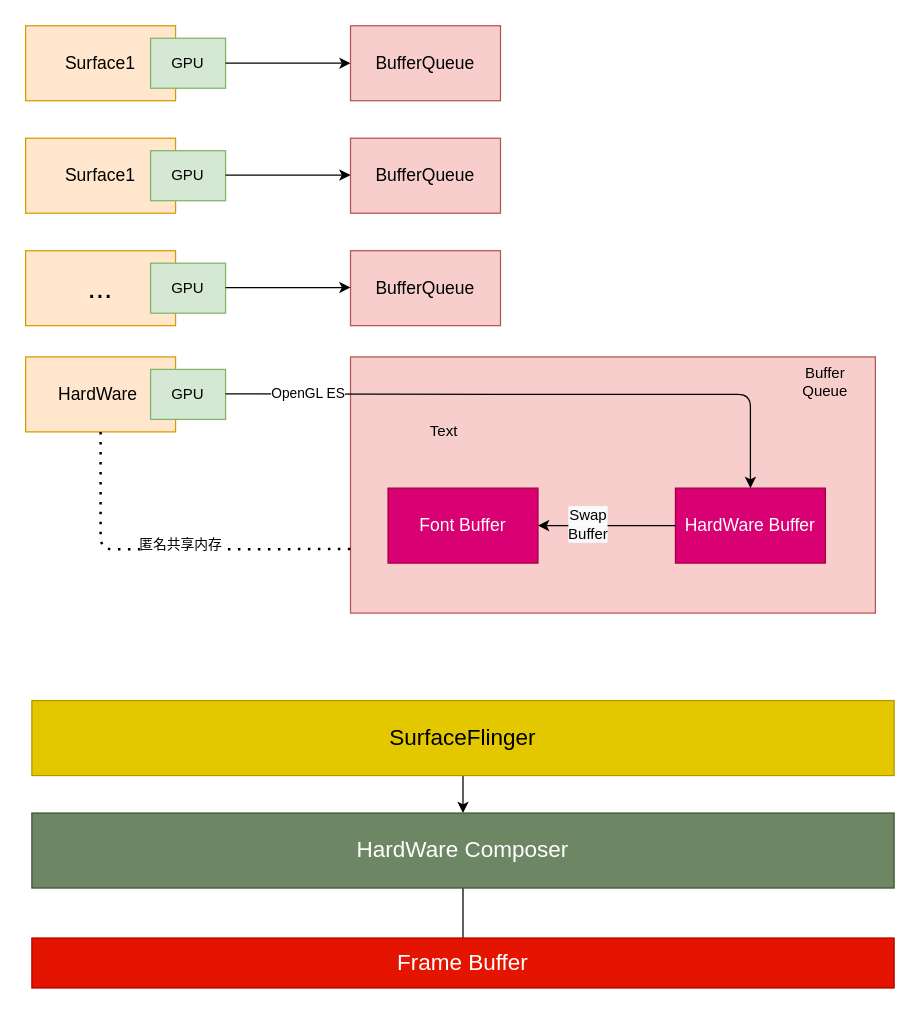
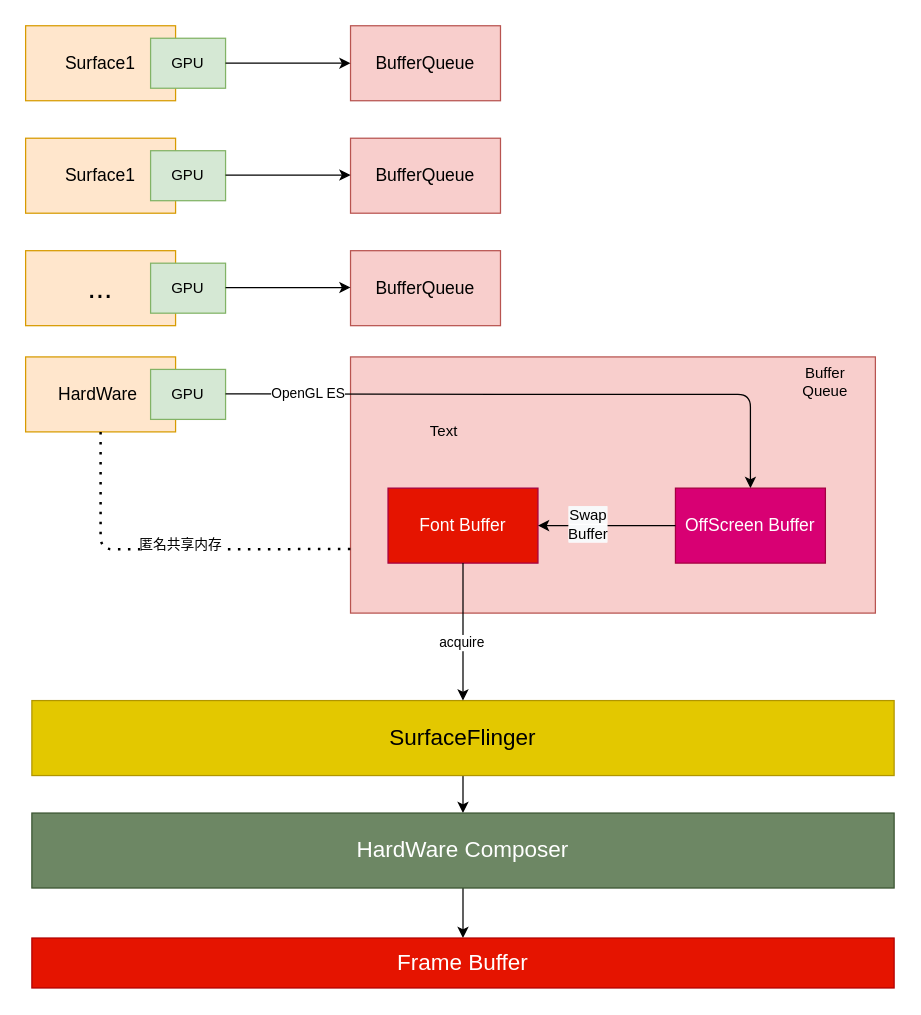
- <mxCell id="19" value="&lt;font style=&quot;font-size: 14px&quot;&gt;Font Buffer&lt;/font&gt;" style="rounded=0;whiteSpace=wrap;html=1;fillColor=#d80073;strokeColor=#A50040;fontColor=#ffffff;" vertex="1" parent="1"><mxGeometry x="310" y="390" width="120" height="60" as="geometry" /></mxCell>
+ <mxCell id="19" value="&lt;font style=&quot;font-size: 14px&quot;&gt;Font Buffer&lt;/font&gt;" style="rounded=0;whiteSpace=wrap;html=1;fillColor=#e51400;strokeColor=#A50040;fontColor=#ffffff;" vertex="1" parent="1"><mxGeometry x="310" y="390" width="120" height="60" as="geometry" /></mxCell>
- <mxCell id="20" value="&lt;font style=&quot;font-size: 14px&quot;&gt;HardWare Buffer&lt;/font&gt;" style="rounded=0;whiteSpace=wrap;html=1;fillColor=#d80073;strokeColor=#A50040;fontColor=#ffffff;" vertex="1" parent="1"><mxGeometry x="540" y="390" width="120" height="60" as="geometry" /></mxCell>
+ <mxCell id="20" value="&lt;font style=&quot;font-size: 14px&quot;&gt;OffScreen Buffer&lt;/font&gt;" style="rounded=0;whiteSpace=wrap;html=1;fillColor=#d80073;strokeColor=#A50040;fontColor=#ffffff;" vertex="1" parent="1"><mxGeometry x="540" y="390" width="120" height="60" as="geometry" /></mxCell>
+ <mxCell id="29" value="" style="endArrow=classic;html=1;exitX=0.5;exitY=1;exitDx=0;exitDy=0;" edge="1" parent="1" source="19" target="28"><mxGeometry width="50" height="50" relative="1" as="geometry"><mxPoint x="300" y="350" as="sourcePoint" /><mxPoint x="350" y="300" as="targetPoint" /><Array as="points"><mxPoint x="370" y="500" /></Array></mxGeometry></mxCell>
+ <mxCell id="30" value="acquire" style="edgeLabel;html=1;align=center;verticalAlign=middle;resizable=0;points=[];" vertex="1" connectable="0" parent="29"><mxGeometry x="0.145" y="-2" relative="1" as="geometry"><mxPoint as="offset" /></mxGeometry></mxCell>
- <mxCell id="31" value="" style="edgeStyle=orthogonalEdgeStyle;rounded=0;orthogonalLoop=1;jettySize=auto;html=1;endArrow=none;" edge="1" parent="1" source="32" target="33"><mxGeometry relative="1" as="geometry" /></mxCell>
+ <mxCell id="31" value="" style="edgeStyle=orthogonalEdgeStyle;rounded=0;orthogonalLoop=1;jettySize=auto;html=1;" edge="1" parent="1" source="32" target="33"><mxGeometry relative="1" as="geometry" /></mxCell>
